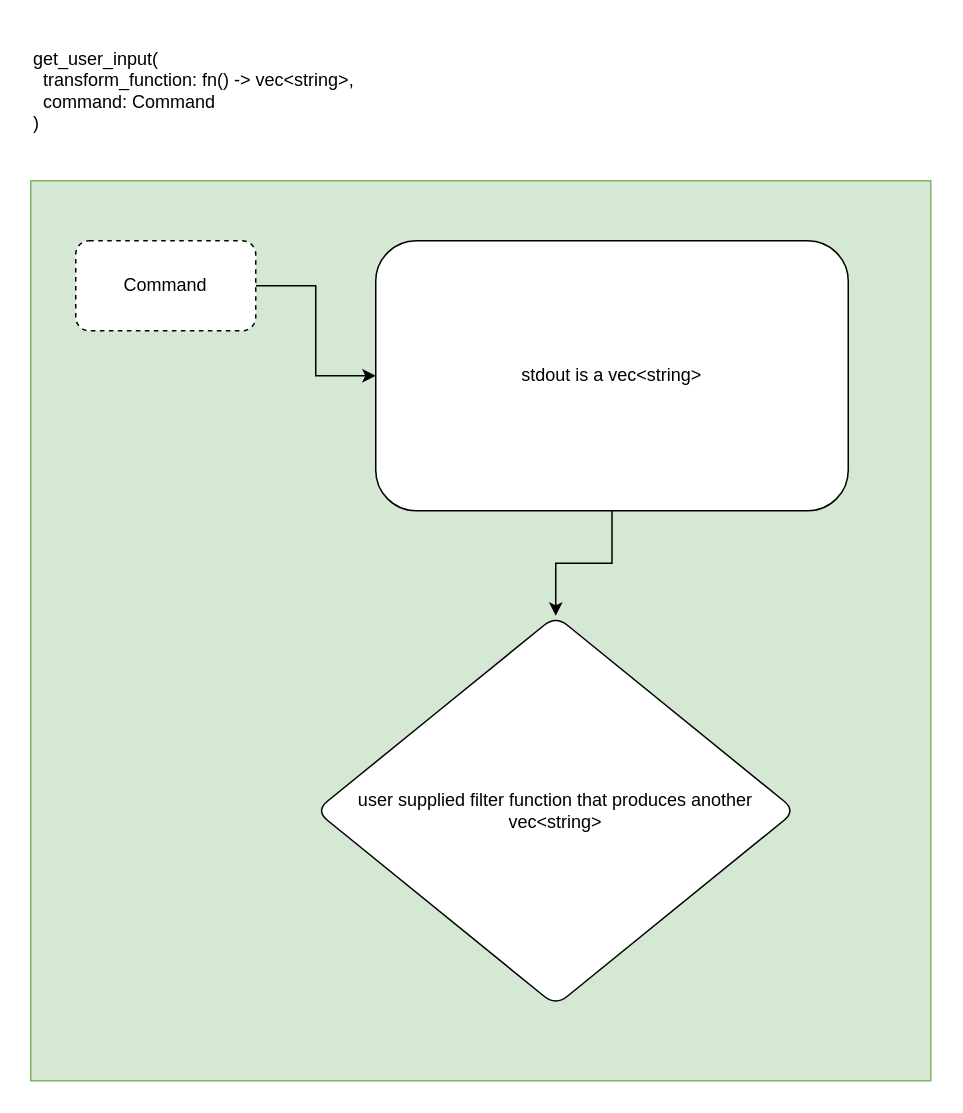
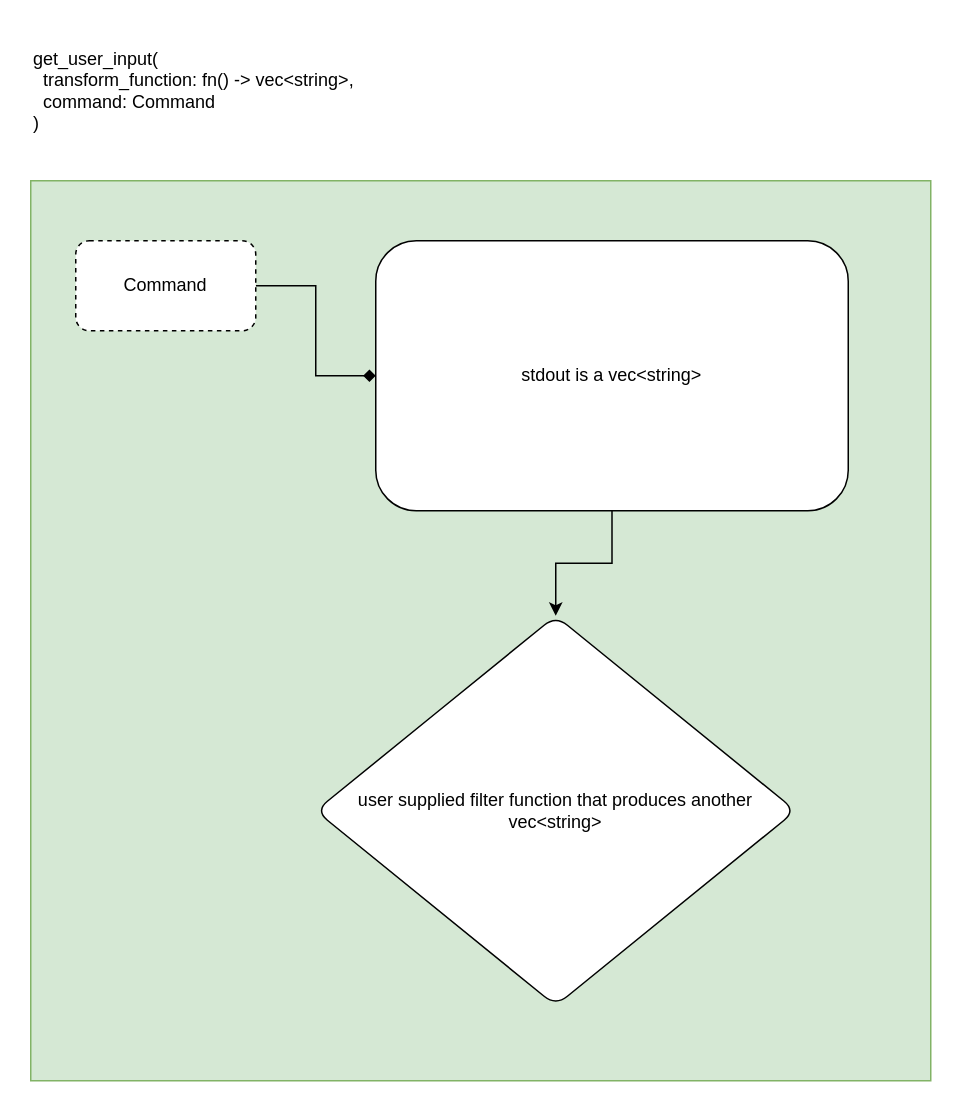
- <mxCell id="3" value="" style="edgeStyle=orthogonalEdgeStyle;rounded=0;orthogonalLoop=1;jettySize=auto;html=1;" edge="1" parent="1" source="4" target="6"><mxGeometry relative="1" as="geometry" /></mxCell>
+ <mxCell id="3" value="" style="edgeStyle=orthogonalEdgeStyle;rounded=0;orthogonalLoop=1;jettySize=auto;html=1;endArrow=diamond;" edge="1" parent="1" source="4" target="6"><mxGeometry relative="1" as="geometry" /></mxCell>
